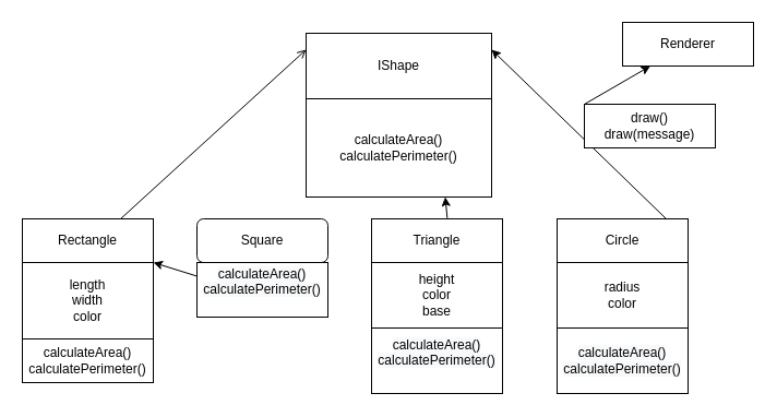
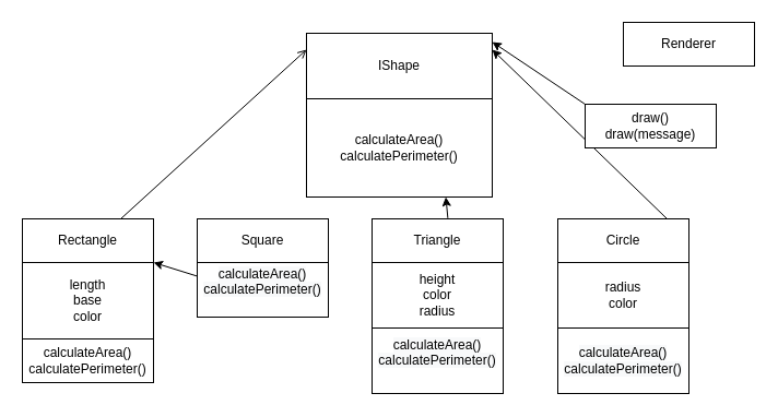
- <mxCell id="21" value="" style="endArrow=classic;html=1;rounded=0;exitX=0;exitY=0;exitDx=0;exitDy=0;" parent="1" source="20" target="19" edge="1"><mxGeometry width="50" height="50" relative="1" as="geometry"><mxPoint x="530" y="90" as="sourcePoint" /><mxPoint x="450" y="50" as="targetPoint" /></mxGeometry></mxCell>
+ <mxCell id="21" value="" style="endArrow=classic;html=1;rounded=0;exitX=0;exitY=0;exitDx=0;exitDy=0;entryX=1;entryY=0.133;entryDx=0;entryDy=0;entryPerimeter=0;" parent="1" source="20" target="2" edge="1"><mxGeometry width="50" height="50" relative="1" as="geometry"><mxPoint x="530" y="90" as="sourcePoint" /><mxPoint x="450" y="50" as="targetPoint" /></mxGeometry></mxCell>
- <mxCell id="7" value="Square" style="whiteSpace=wrap;html=1;rounded=1;" parent="1" vertex="1"><mxGeometry x="180" y="200" width="120" height="40" as="geometry" /></mxCell>
+ <mxCell id="7" value="Square" style="rounded=0;whiteSpace=wrap;html=1;" parent="1" vertex="1"><mxGeometry x="180" y="200" width="120" height="40" as="geometry" /></mxCell>
- <mxCell id="9" value="height&lt;br&gt;color&lt;br&gt;base" style="rounded=0;whiteSpace=wrap;html=1;" parent="1" vertex="1"><mxGeometry x="340" y="240" width="120" height="60" as="geometry" /></mxCell>
+ <mxCell id="9" value="height&lt;br&gt;color&lt;br&gt;radius" style="rounded=0;whiteSpace=wrap;html=1;" parent="1" vertex="1"><mxGeometry x="340" y="240" width="120" height="60" as="geometry" /></mxCell>
- <mxCell id="5" value="length&lt;br&gt;width&lt;br&gt;color&lt;br&gt;" style="rounded=0;whiteSpace=wrap;html=1;" parent="1" vertex="1"><mxGeometry x="20" y="240" width="120" height="70" as="geometry" /></mxCell>
+ <mxCell id="5" value="length&lt;br&gt;base&lt;br&gt;color&lt;br&gt;" style="rounded=0;whiteSpace=wrap;html=1;" parent="1" vertex="1"><mxGeometry x="20" y="240" width="120" height="70" as="geometry" /></mxCell>
